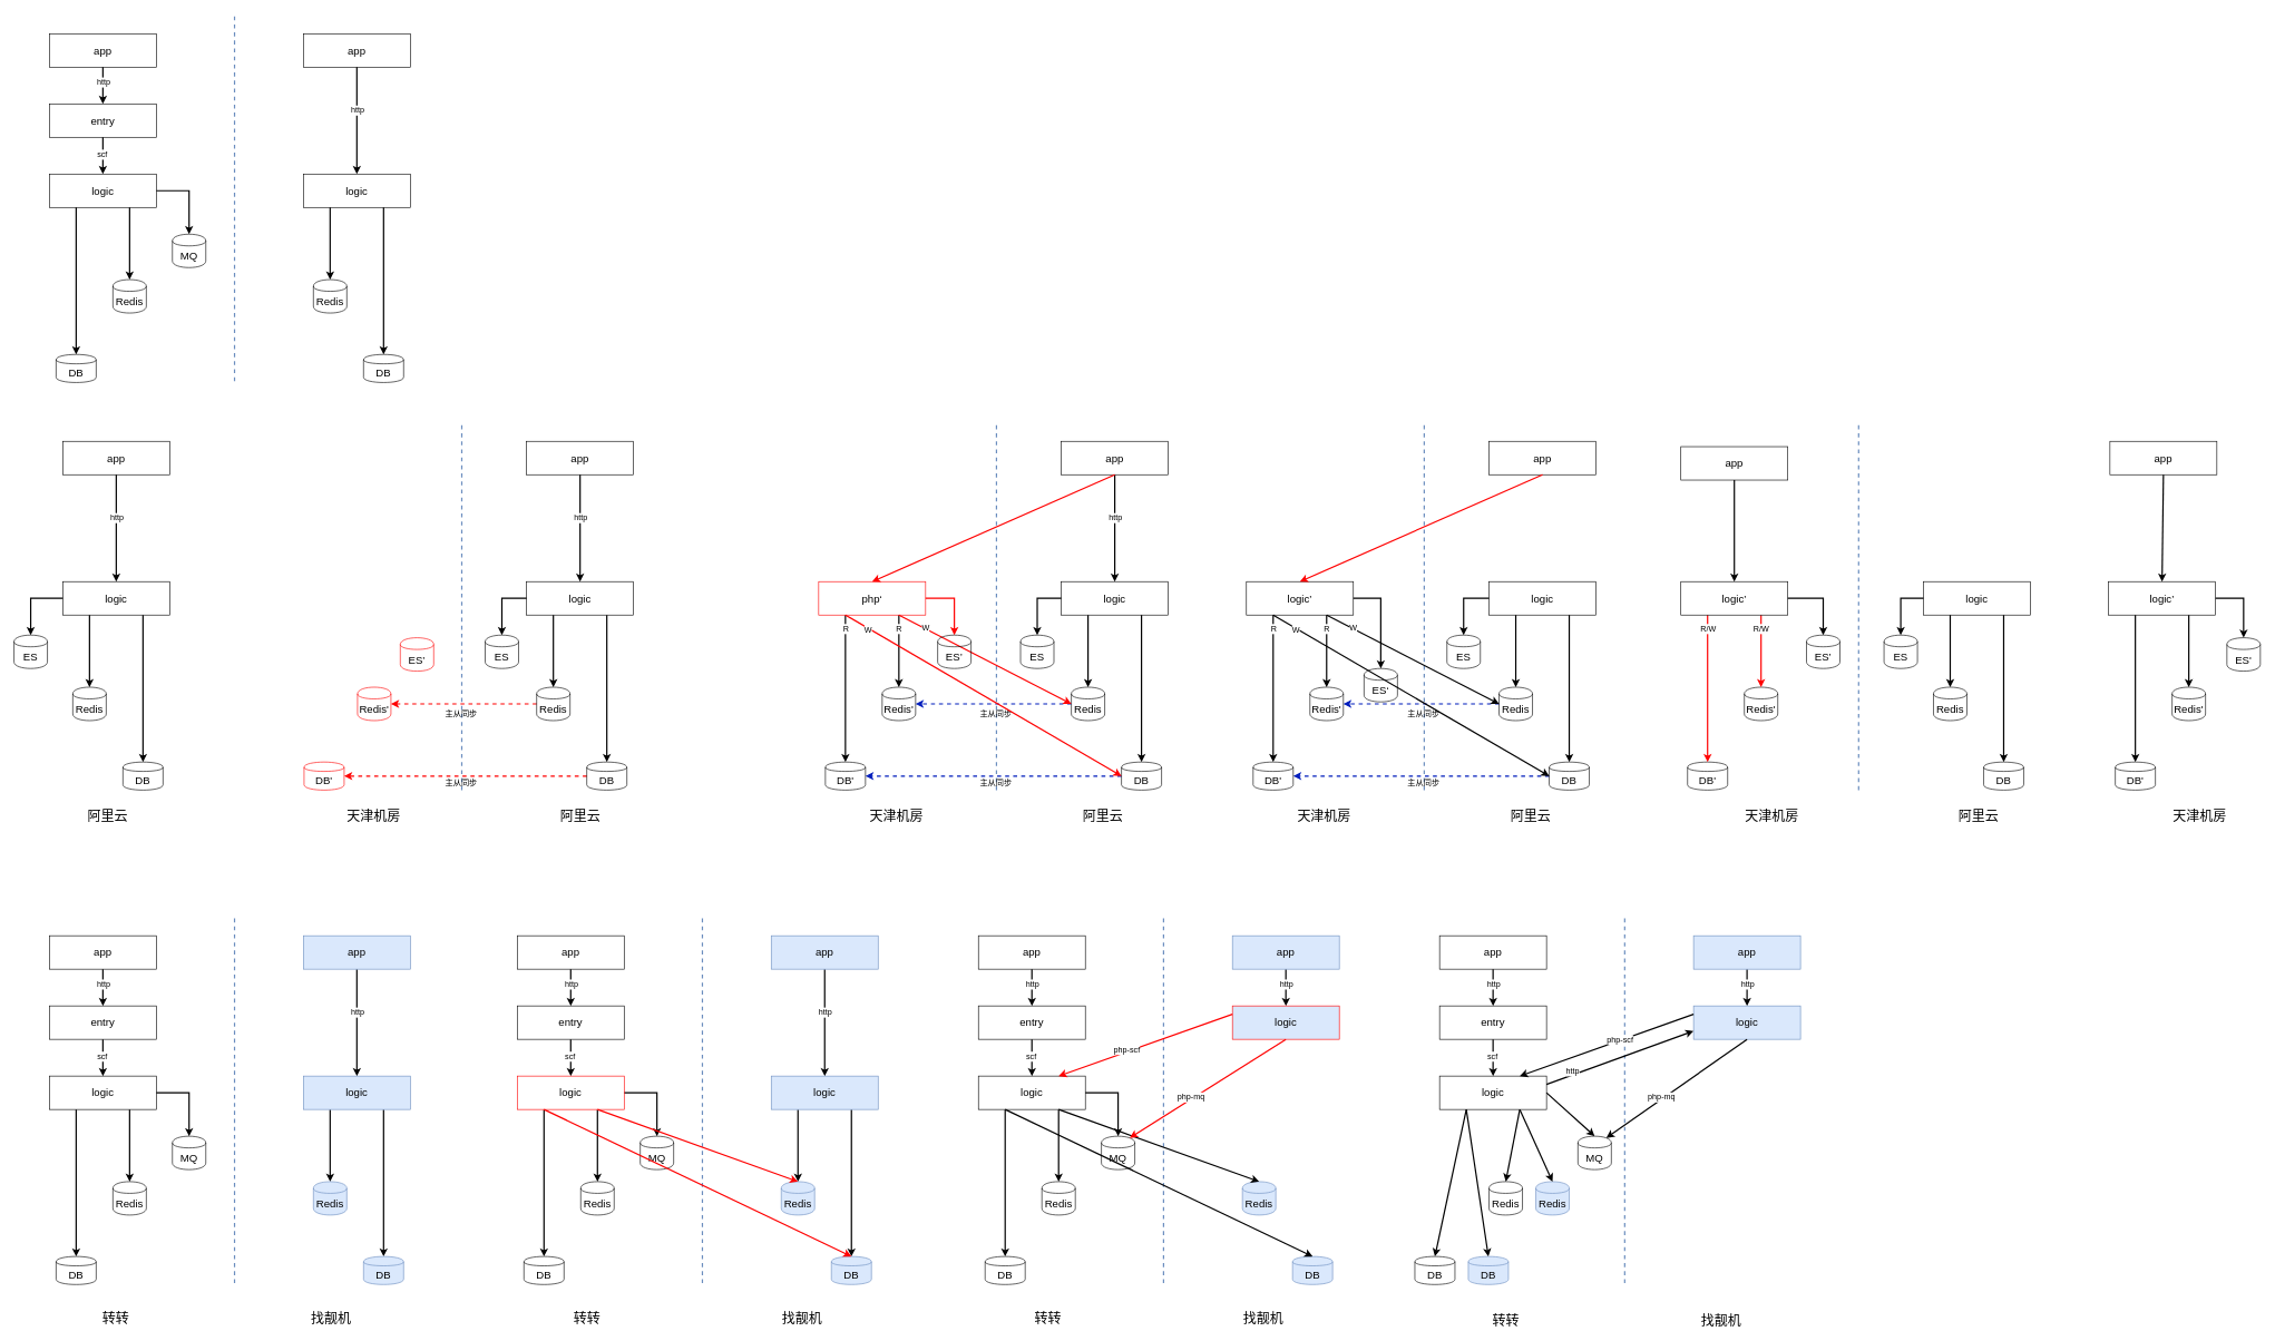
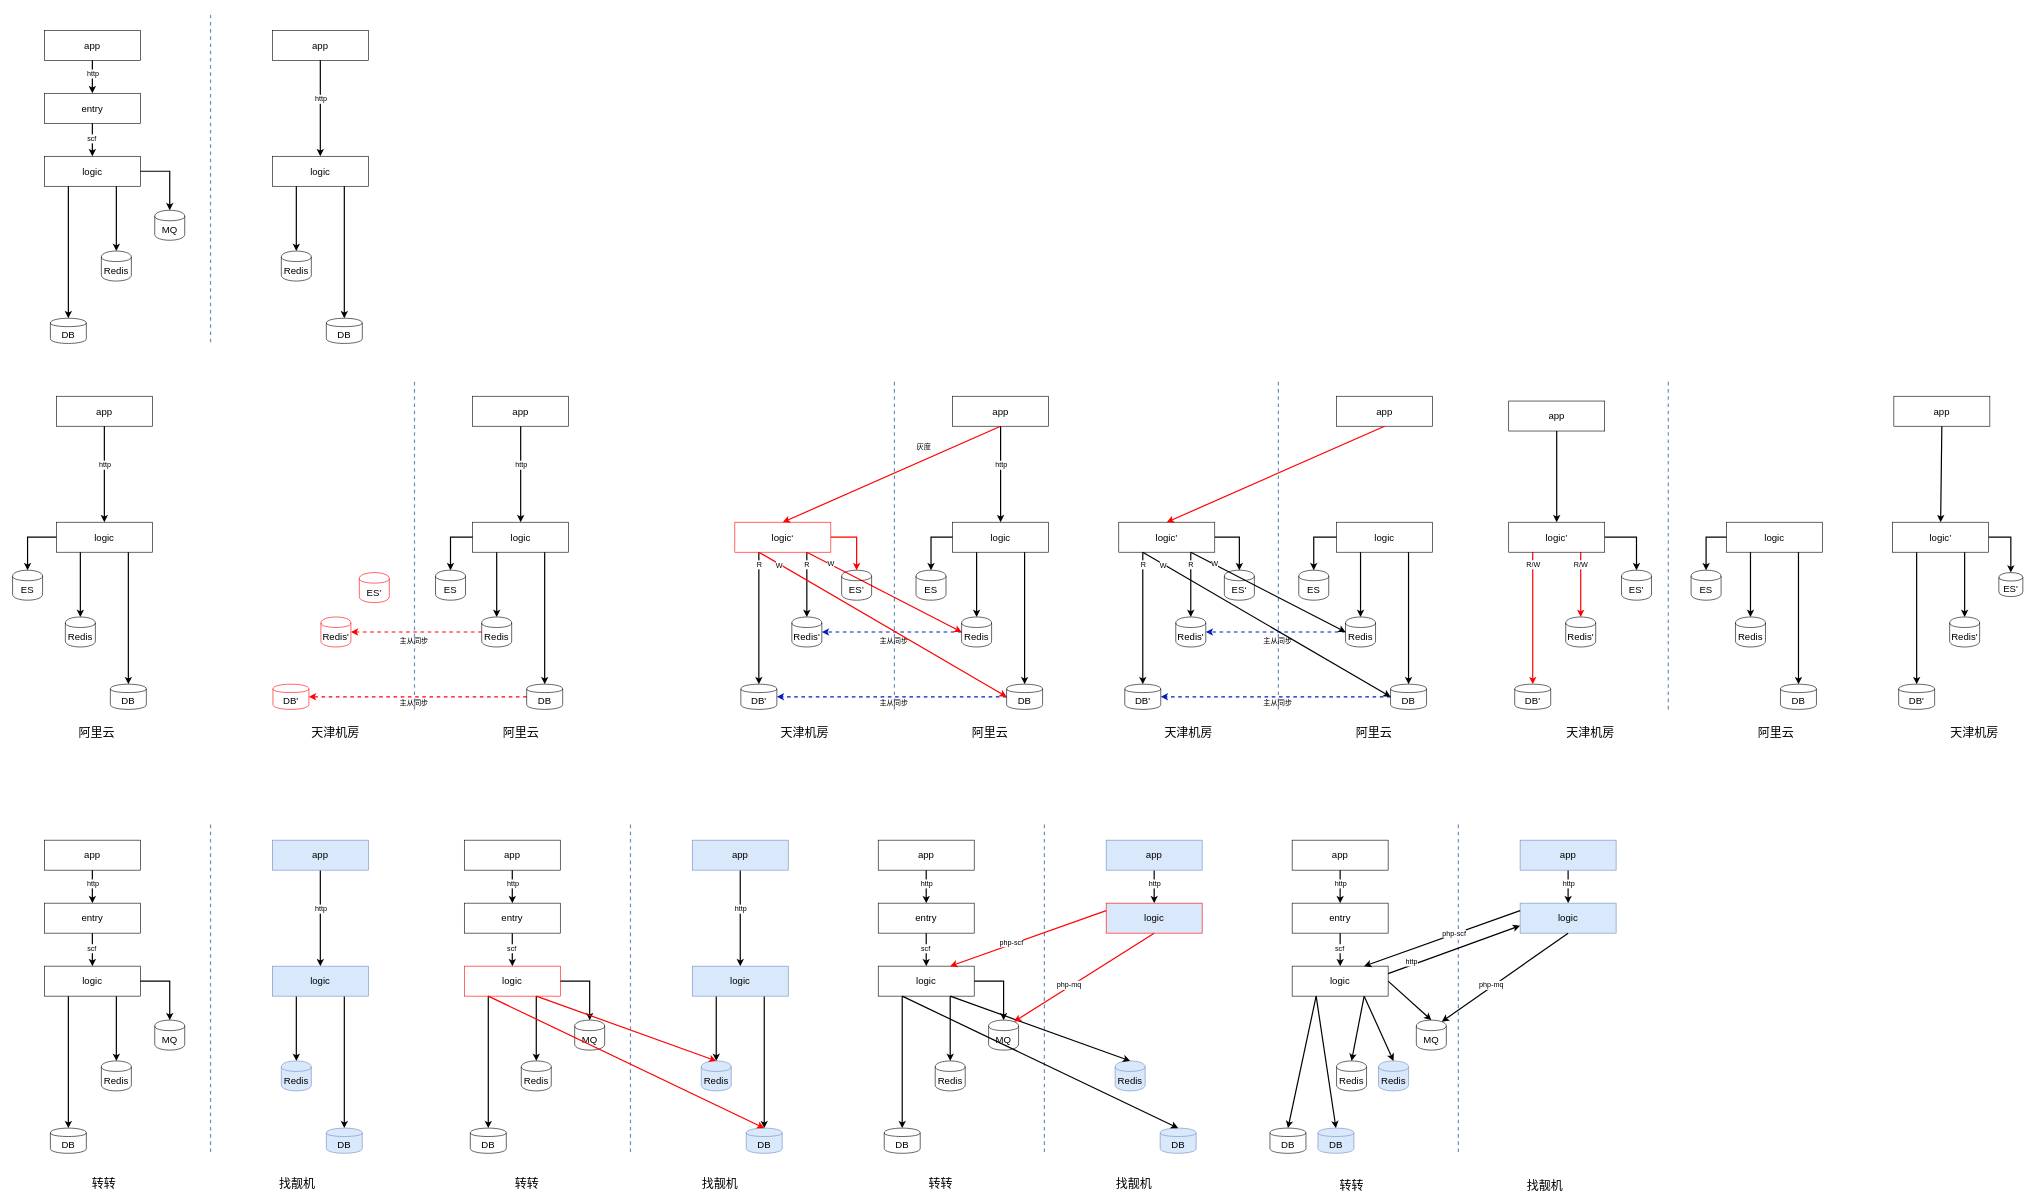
+ <mxCell id="76" value="灰度" style="text;html=1;align=center;verticalAlign=middle;resizable=0;points=[];autosize=1;" vertex="1" parent="1"><mxGeometry x="1519" y="735" width="40" height="20" as="geometry" /></mxCell>
- <mxCell id="70" value="&lt;span style=&quot;font-size: 16px&quot;&gt;php‘&lt;/span&gt;" style="rounded=0;whiteSpace=wrap;html=1;fillColor=none;direction=east;strokeColor=#FF0000;" vertex="1" parent="1"><mxGeometry x="1224" y="870" width="160" height="50" as="geometry" /></mxCell>
+ <mxCell id="70" value="&lt;span style=&quot;font-size: 16px&quot;&gt;logic‘&lt;/span&gt;" style="rounded=0;whiteSpace=wrap;html=1;fillColor=none;direction=east;strokeColor=#FF0000;" vertex="1" parent="1"><mxGeometry x="1224" y="870" width="160" height="50" as="geometry" /></mxCell>
- <mxCell id="236" value="&lt;font style=&quot;font-size: 16px&quot;&gt;ES'&lt;/font&gt;" style="shape=cylinder;whiteSpace=wrap;html=1;boundedLbl=1;backgroundOutline=1;fillColor=none;direction=east;" vertex="1" parent="1"><mxGeometry x="3331" y="954" width="50" height="50" as="geometry" /></mxCell>
+ <mxCell id="236" value="&lt;font style=&quot;font-size: 16px&quot;&gt;ES'&lt;/font&gt;" style="shape=cylinder;whiteSpace=wrap;html=1;boundedLbl=1;backgroundOutline=1;fillColor=none;direction=east;" vertex="1" parent="1"><mxGeometry x="3331" y="954" width="40" height="40" as="geometry" /></mxCell>
- <mxCell id="250" value="&lt;font style=&quot;font-size: 16px&quot;&gt;ES‘&lt;/font&gt;" style="shape=cylinder;whiteSpace=wrap;html=1;boundedLbl=1;backgroundOutline=1;fillColor=none;direction=east;" vertex="1" parent="1"><mxGeometry x="2040" y="1000" width="50" height="50" as="geometry" /></mxCell>
+ <mxCell id="250" value="&lt;font style=&quot;font-size: 16px&quot;&gt;ES‘&lt;/font&gt;" style="shape=cylinder;whiteSpace=wrap;html=1;boundedLbl=1;backgroundOutline=1;fillColor=none;direction=east;" vertex="1" parent="1"><mxGeometry x="2040" y="950" width="50" height="50" as="geometry" /></mxCell>
